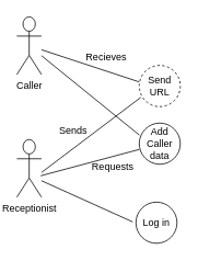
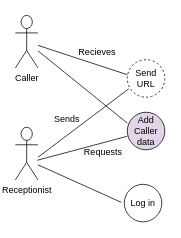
- <mxCell id="11" value="Add Caller data" style="ellipse;whiteSpace=wrap;html=1;aspect=fixed;labelBackgroundColor=none;fontColor=#000000;" vertex="1" parent="1"><mxGeometry x="169" y="149" width="50" height="50" as="geometry" /></mxCell>
+ <mxCell id="11" value="Add Caller data" style="ellipse;whiteSpace=wrap;html=1;aspect=fixed;labelBackgroundColor=none;fontColor=#000000;fillColor=#e1d5e7;" vertex="1" parent="1"><mxGeometry x="169" y="149" width="50" height="50" as="geometry" /></mxCell>
